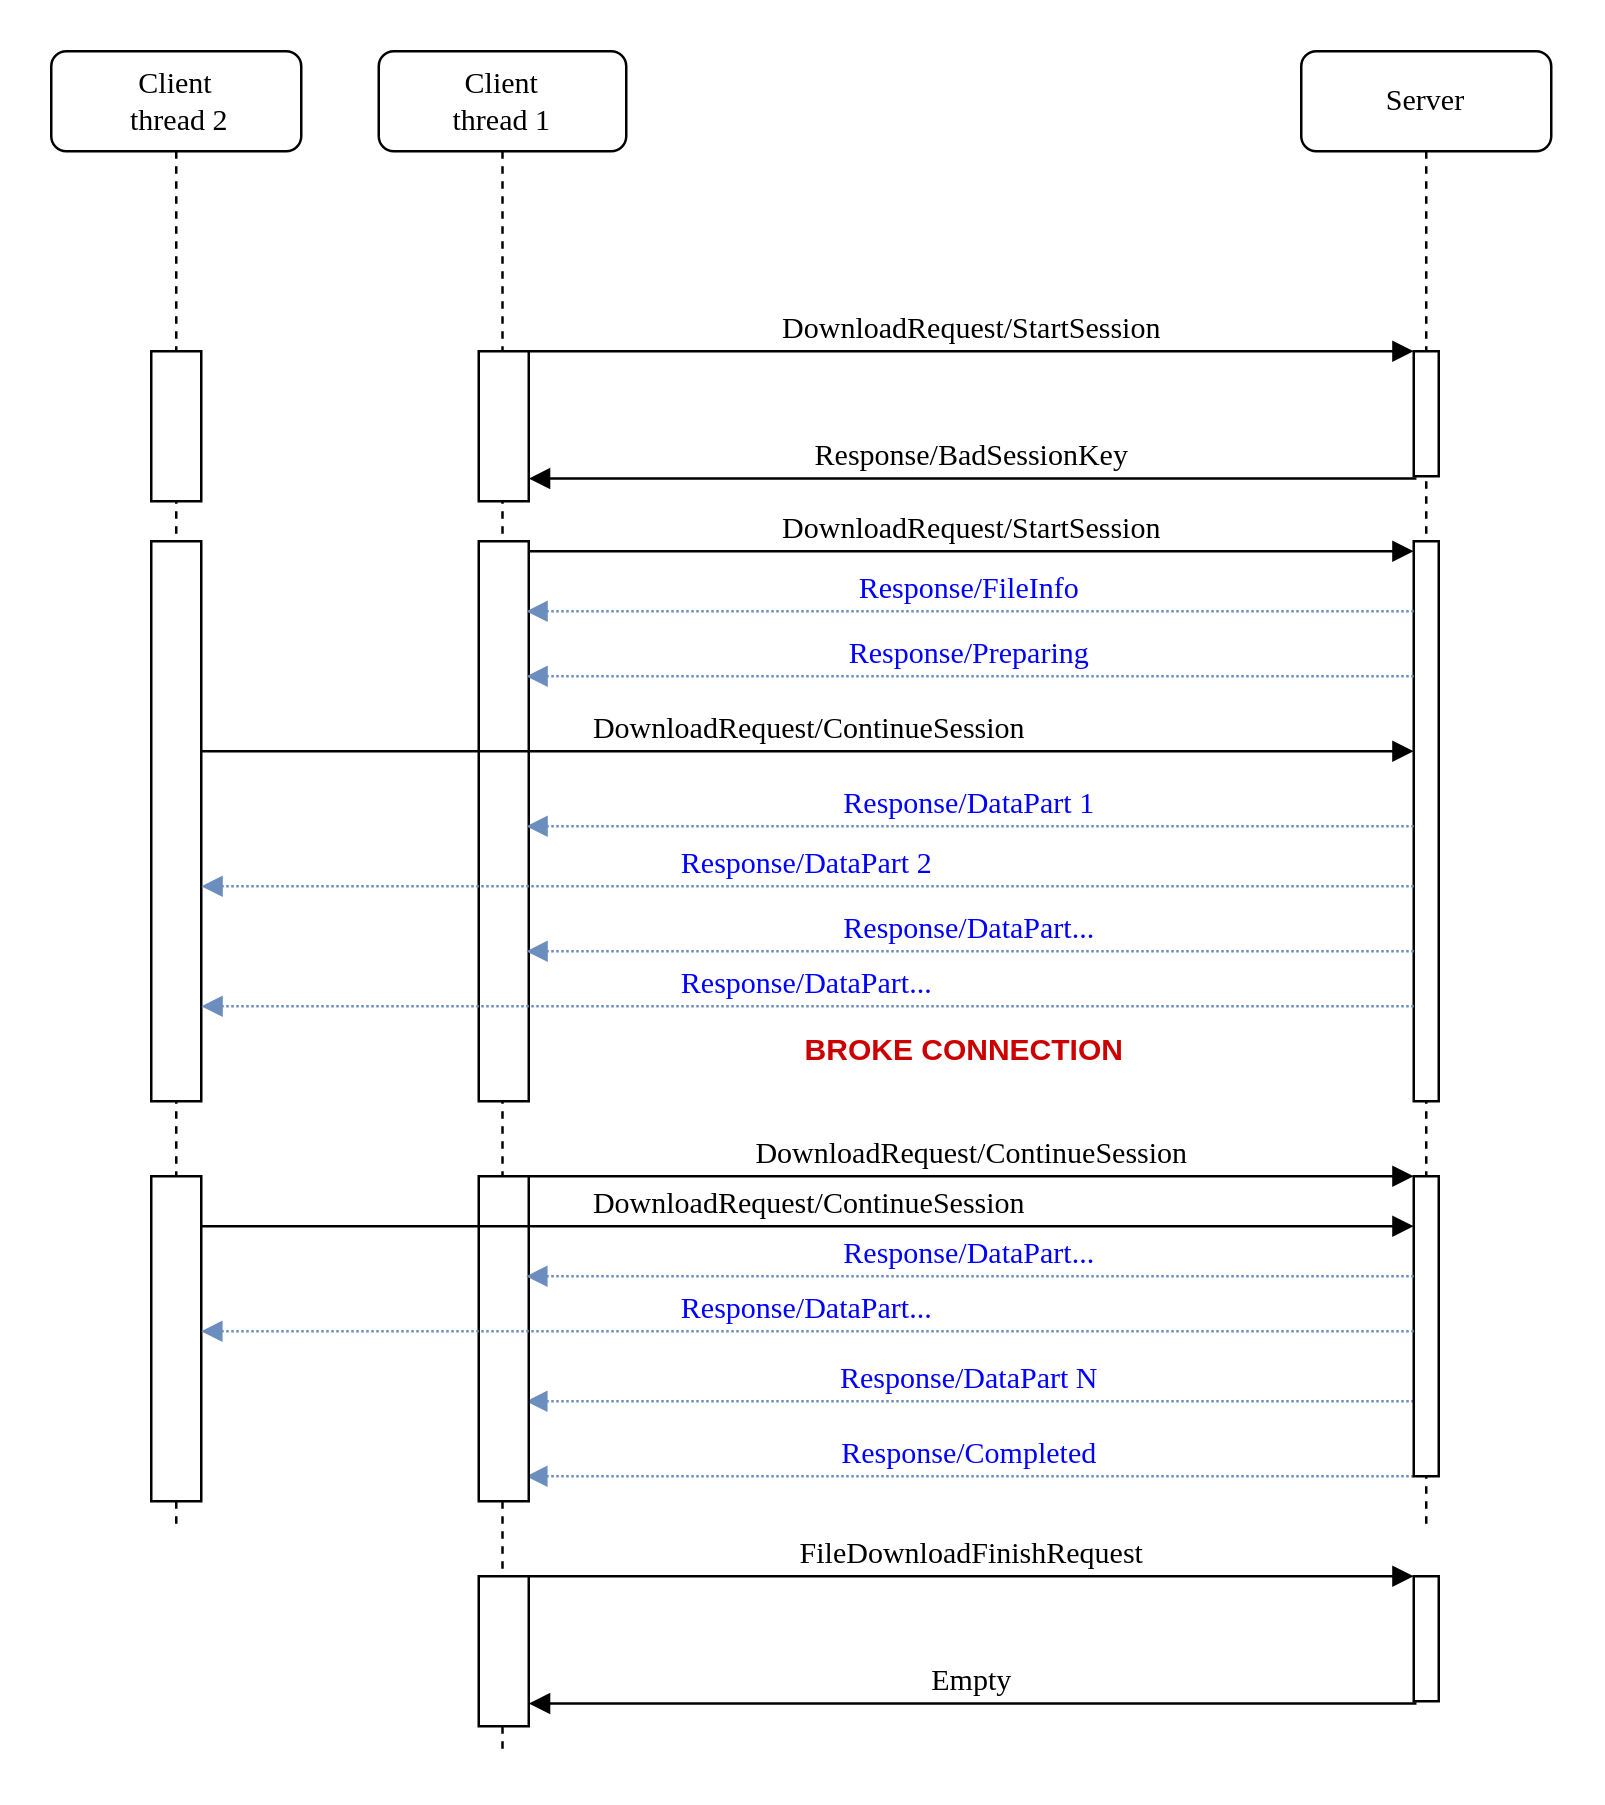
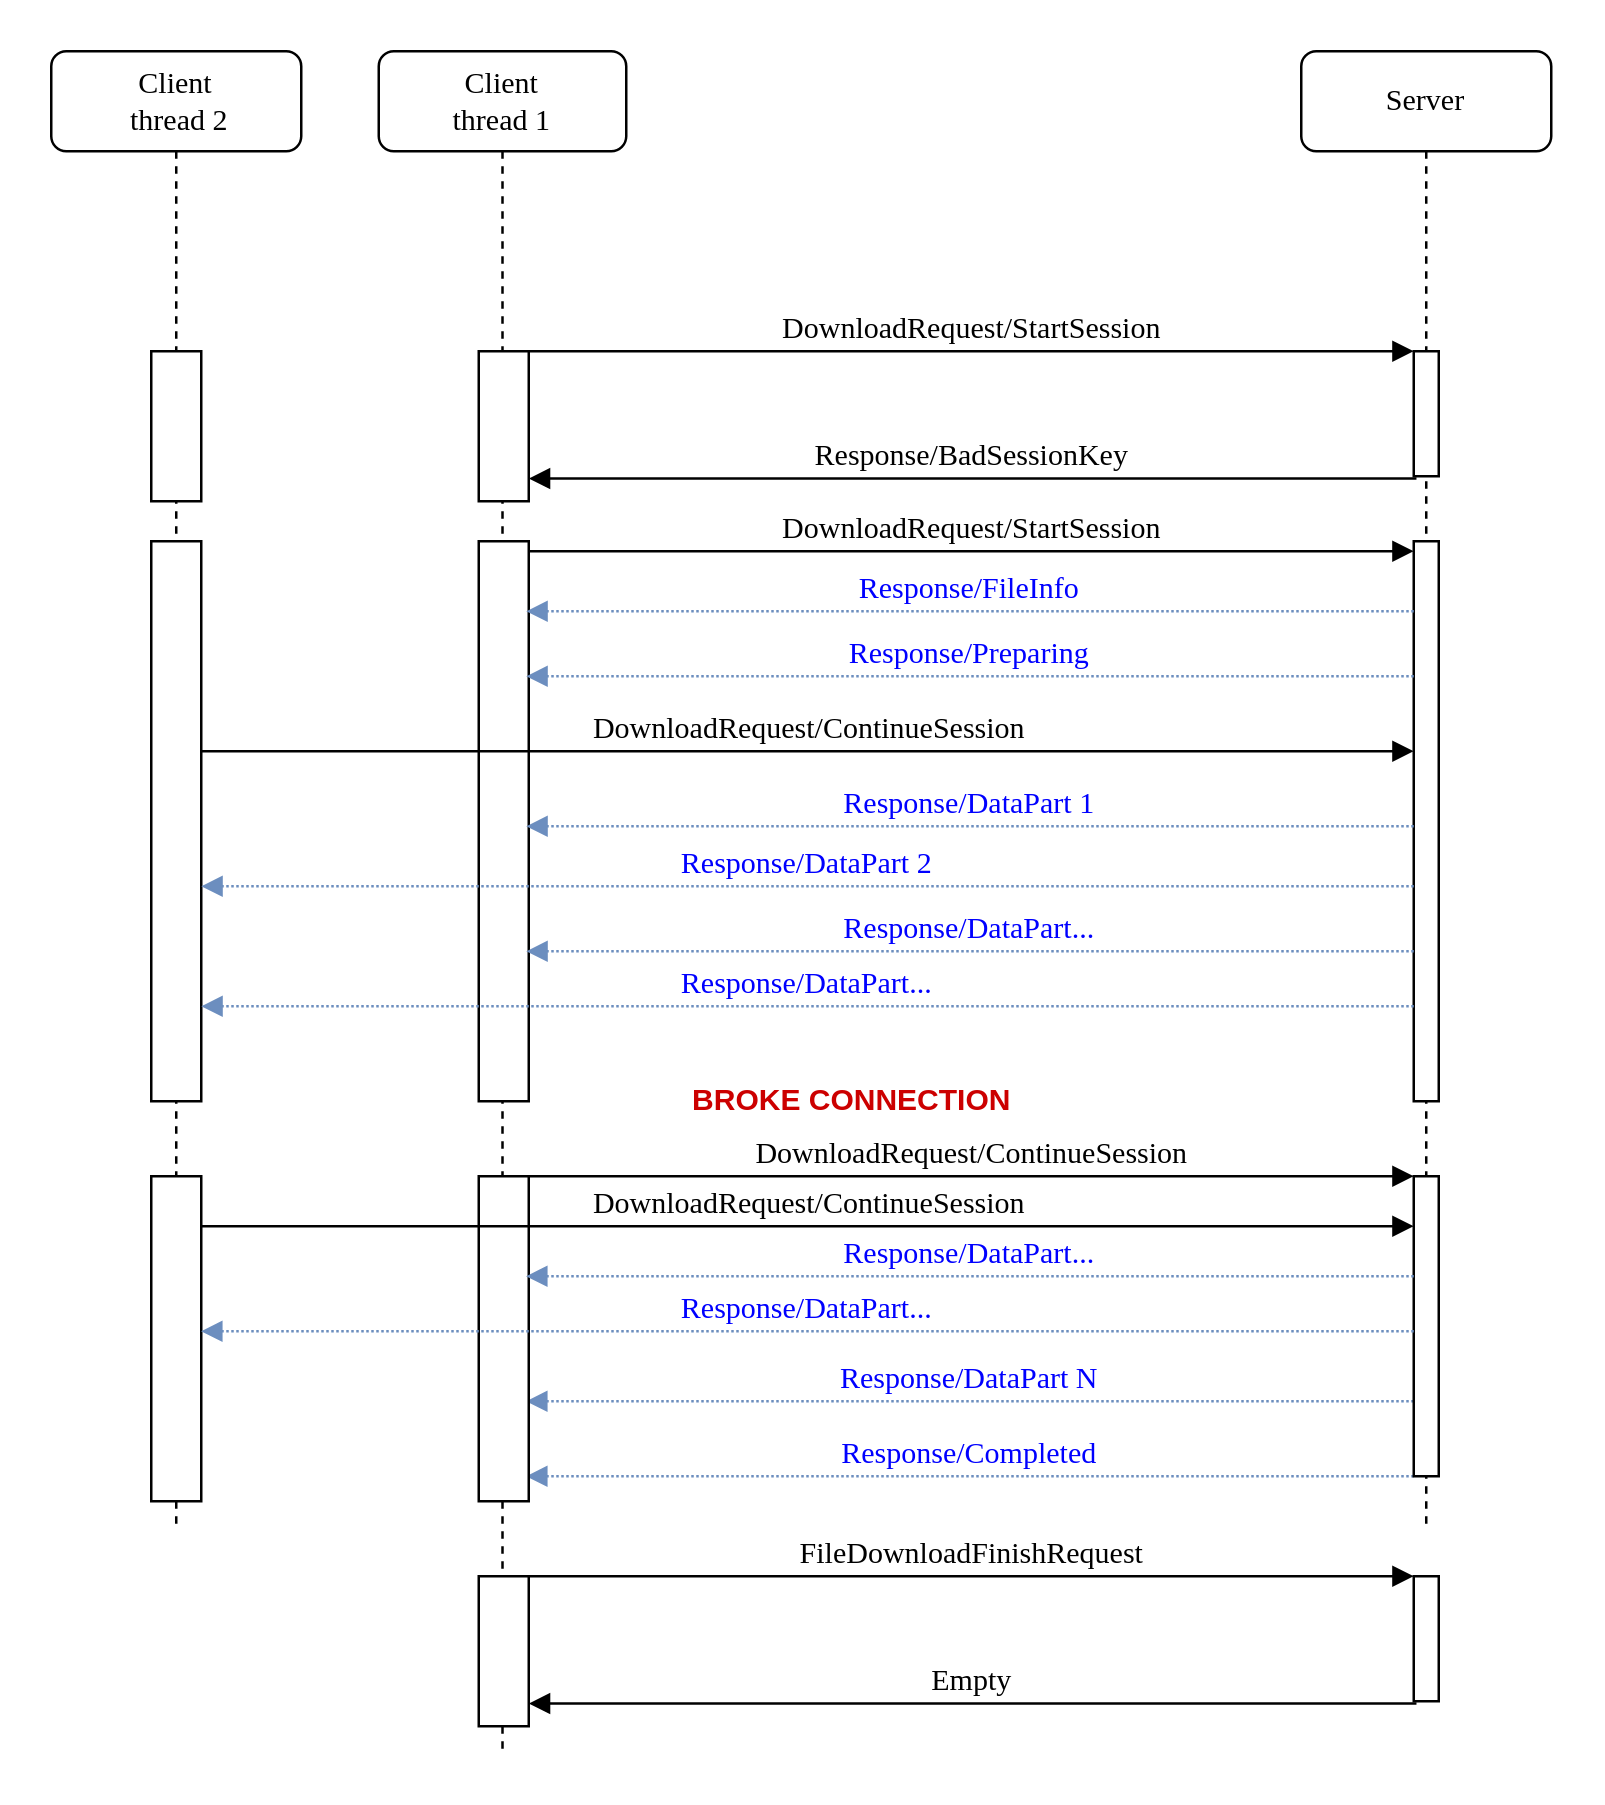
- <mxCell id="30" value="BROKE CONNECTION" style="text;html=1;strokeColor=none;fillColor=none;align=center;verticalAlign=middle;whiteSpace=wrap;rounded=0;fontColor=#CC0000;fontStyle=1" parent="1" vertex="1"><mxGeometry x="295" y="410" width="181" height="20" as="geometry" /></mxCell>
+ <mxCell id="30" value="BROKE CONNECTION" style="text;html=1;strokeColor=none;fillColor=none;align=center;verticalAlign=middle;whiteSpace=wrap;rounded=0;fontColor=#CC0000;fontStyle=1" parent="1" vertex="1"><mxGeometry y="430" width="181" height="20" as="geometry" x="250" /></mxCell>
